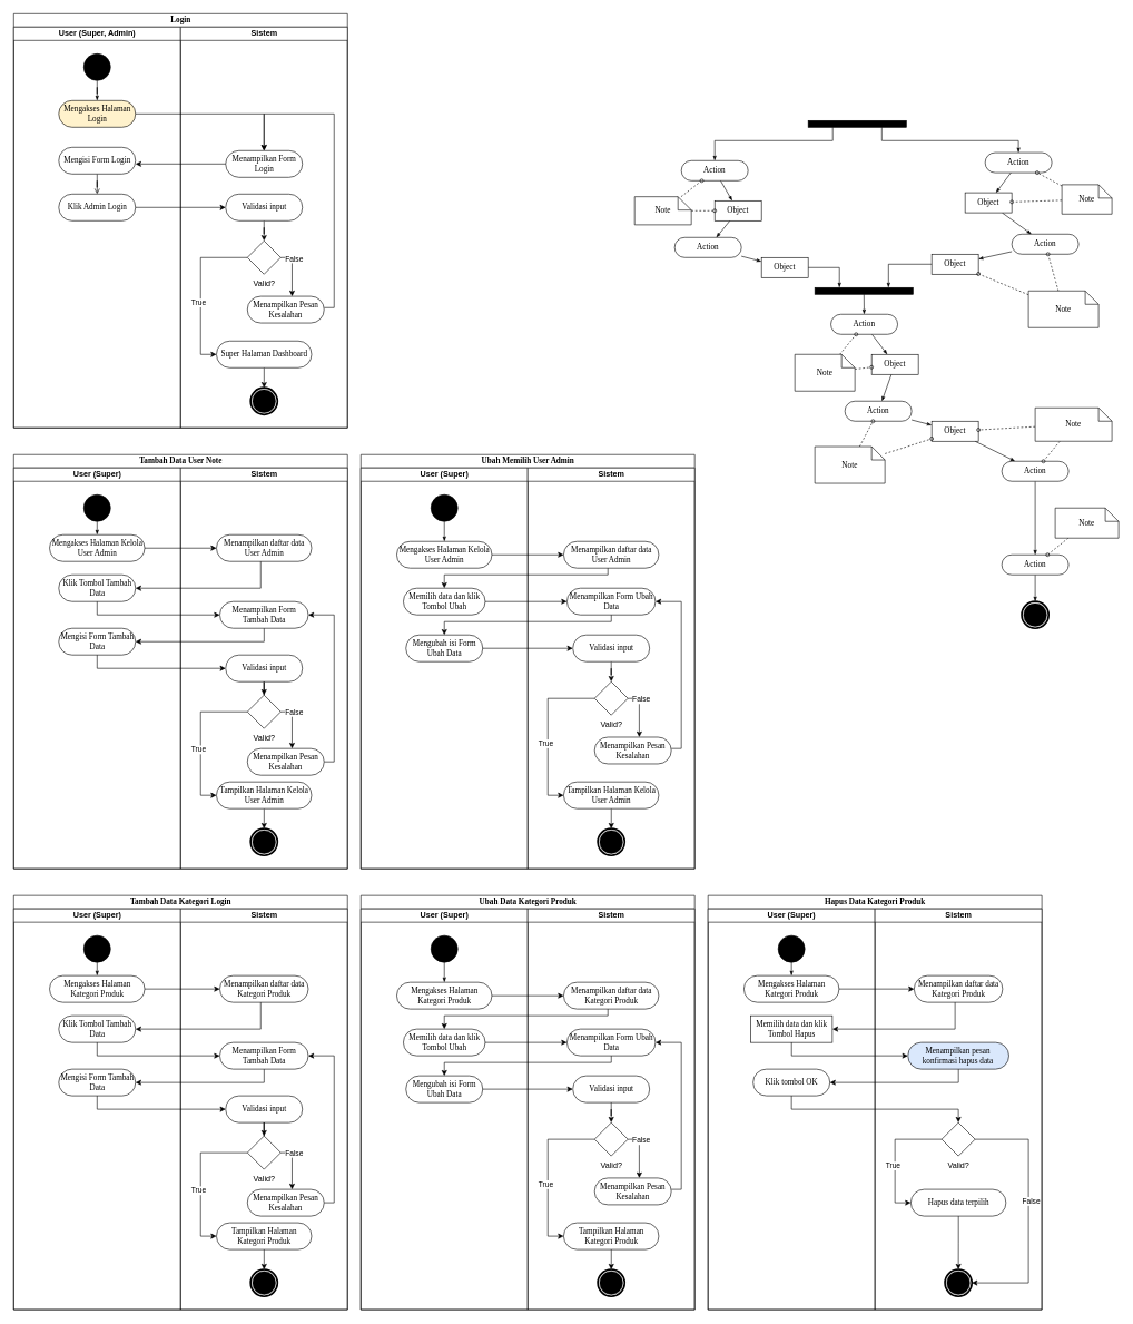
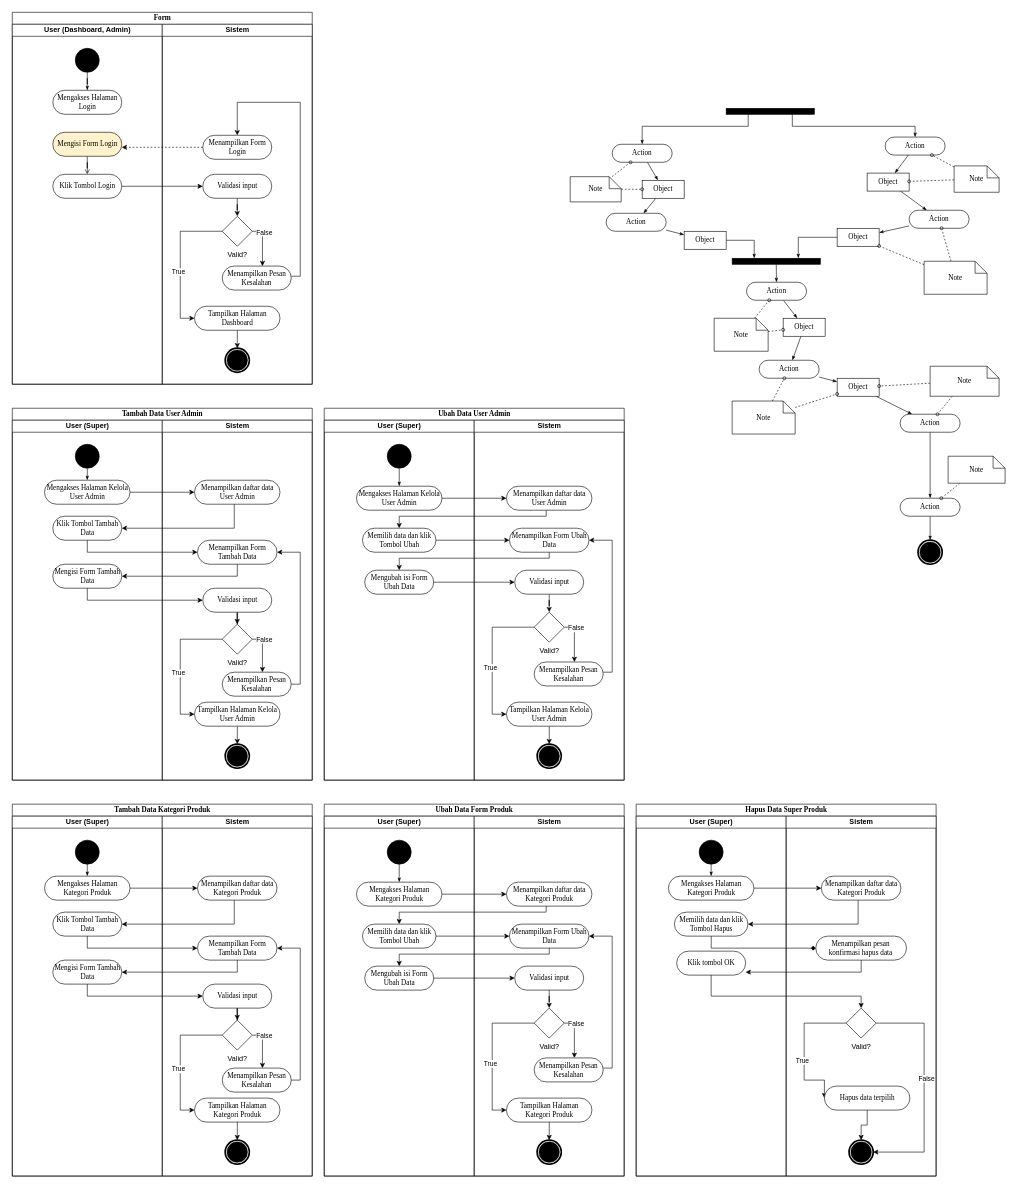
- <mxCell id="2" value="Login" style="swimlane;html=1;childLayout=stackLayout;startSize=20;rounded=0;shadow=0;comic=0;labelBackgroundColor=none;strokeWidth=1;fontFamily=Verdana;fontSize=12;align=center;" parent="1" vertex="1"><mxGeometry x="20" y="20" width="500" height="620" as="geometry"><mxRectangle x="40" y="20" width="70" height="30" as="alternateBounds" /></mxGeometry></mxCell>
+ <mxCell id="2" value="Form" style="swimlane;html=1;childLayout=stackLayout;startSize=20;rounded=0;shadow=0;comic=0;labelBackgroundColor=none;strokeWidth=1;fontFamily=Verdana;fontSize=12;align=center;" parent="1" vertex="1"><mxGeometry x="20" y="20" width="500" height="620" as="geometry"><mxRectangle x="40" y="20" width="70" height="30" as="alternateBounds" /></mxGeometry></mxCell>
- <mxCell id="3" value="User (Super, Admin)" style="swimlane;html=1;startSize=20;" parent="2" vertex="1"><mxGeometry y="20" width="250" height="600" as="geometry" /></mxCell>
+ <mxCell id="3" value="User (Dashboard, Admin)" style="swimlane;html=1;startSize=20;" parent="2" vertex="1"><mxGeometry y="20" width="250" height="600" as="geometry" /></mxCell>
- <mxCell id="5" value="Mengakses Halaman Login" style="rounded=1;whiteSpace=wrap;html=1;shadow=0;comic=0;labelBackgroundColor=none;strokeWidth=1;fontFamily=Verdana;fontSize=12;align=center;arcSize=50;fillColor=#fff2cc;" parent="3" vertex="1"><mxGeometry x="67.5" y="110" width="115" height="40" as="geometry" /></mxCell>
+ <mxCell id="5" value="Mengakses Halaman Login" style="rounded=1;whiteSpace=wrap;html=1;shadow=0;comic=0;labelBackgroundColor=none;strokeWidth=1;fontFamily=Verdana;fontSize=12;align=center;arcSize=50;" parent="3" vertex="1"><mxGeometry x="67.5" y="110" width="115" height="40" as="geometry" /></mxCell>
- <mxCell id="24" style="edgeStyle=orthogonalEdgeStyle;rounded=0;orthogonalLoop=1;jettySize=auto;html=1;" parent="2" source="5" target="11" edge="1"><mxGeometry relative="1" as="geometry"><mxPoint x="325" y="140" as="targetPoint" /></mxGeometry></mxCell>
- <mxCell id="8" value="Mengisi Form Login" style="rounded=1;whiteSpace=wrap;html=1;shadow=0;comic=0;labelBackgroundColor=none;strokeWidth=1;fontFamily=Verdana;fontSize=12;align=center;arcSize=50;" parent="3" vertex="1"><mxGeometry x="67.5" y="180" width="115" height="40" as="geometry" /></mxCell>
+ <mxCell id="8" value="Mengisi Form Login" style="rounded=1;whiteSpace=wrap;html=1;shadow=0;comic=0;labelBackgroundColor=none;strokeWidth=1;fontFamily=Verdana;fontSize=12;align=center;arcSize=50;fillColor=#fff2cc;" parent="3" vertex="1"><mxGeometry x="67.5" y="180" width="115" height="40" as="geometry" /></mxCell>
- <mxCell id="25" style="edgeStyle=orthogonalEdgeStyle;rounded=0;orthogonalLoop=1;jettySize=auto;html=1;" parent="2" source="11" target="8" edge="1"><mxGeometry relative="1" as="geometry"><mxPoint x="370.059" y="155" as="sourcePoint" /><Array as="points"><mxPoint x="370" y="220" /></Array></mxGeometry></mxCell>
+ <mxCell id="25" style="edgeStyle=orthogonalEdgeStyle;rounded=0;orthogonalLoop=1;jettySize=auto;html=1;dashed=1;" parent="2" source="11" target="8" edge="1"><mxGeometry relative="1" as="geometry"><mxPoint x="370.059" y="155" as="sourcePoint" /><Array as="points"><mxPoint x="370" y="220" /></Array></mxGeometry></mxCell>
- <mxCell id="9" value="Klik Admin Login" style="rounded=1;whiteSpace=wrap;html=1;shadow=0;comic=0;labelBackgroundColor=none;strokeWidth=1;fontFamily=Verdana;fontSize=12;align=center;arcSize=50;" parent="3" vertex="1"><mxGeometry x="67.5" y="250" width="115" height="40" as="geometry" /></mxCell>
+ <mxCell id="9" value="Klik Tombol Login" style="rounded=1;whiteSpace=wrap;html=1;shadow=0;comic=0;labelBackgroundColor=none;strokeWidth=1;fontFamily=Verdana;fontSize=12;align=center;arcSize=50;" parent="3" vertex="1"><mxGeometry x="67.5" y="250" width="115" height="40" as="geometry" /></mxCell>
- <mxCell id="22" value="Super Halaman Dashboard" style="rounded=1;whiteSpace=wrap;html=1;shadow=0;comic=0;labelBackgroundColor=none;strokeWidth=1;fontFamily=Verdana;fontSize=12;align=center;arcSize=50;" parent="10" vertex="1"><mxGeometry x="53.75" y="470" width="142.5" height="40" as="geometry" /></mxCell>
+ <mxCell id="22" value="Tampilkan Halaman Dashboard" style="rounded=1;whiteSpace=wrap;html=1;shadow=0;comic=0;labelBackgroundColor=none;strokeWidth=1;fontFamily=Verdana;fontSize=12;align=center;arcSize=50;" parent="10" vertex="1"><mxGeometry x="53.75" y="470" width="142.5" height="40" as="geometry" /></mxCell>
- <mxCell id="108" value="Tambah Data User Note" style="swimlane;html=1;childLayout=stackLayout;startSize=20;rounded=0;shadow=0;comic=0;labelBackgroundColor=none;strokeWidth=1;fontFamily=Verdana;fontSize=12;align=center;" parent="1" vertex="1"><mxGeometry x="20" y="680" width="500" height="620" as="geometry"><mxRectangle x="40" y="20" width="70" height="30" as="alternateBounds" /></mxGeometry></mxCell>
+ <mxCell id="108" value="Tambah Data User Admin" style="swimlane;html=1;childLayout=stackLayout;startSize=20;rounded=0;shadow=0;comic=0;labelBackgroundColor=none;strokeWidth=1;fontFamily=Verdana;fontSize=12;align=center;" parent="1" vertex="1"><mxGeometry x="20" y="680" width="500" height="620" as="geometry"><mxRectangle x="40" y="20" width="70" height="30" as="alternateBounds" /></mxGeometry></mxCell>
- <mxCell id="81" value="Ubah Memilih User Admin" style="swimlane;html=1;childLayout=stackLayout;startSize=20;rounded=0;shadow=0;comic=0;labelBackgroundColor=none;strokeWidth=1;fontFamily=Verdana;fontSize=12;align=center;" parent="1" vertex="1"><mxGeometry x="540" y="680" width="500" height="620" as="geometry"><mxRectangle x="40" y="20" width="70" height="30" as="alternateBounds" /></mxGeometry></mxCell>
+ <mxCell id="81" value="Ubah Data User Admin" style="swimlane;html=1;childLayout=stackLayout;startSize=20;rounded=0;shadow=0;comic=0;labelBackgroundColor=none;strokeWidth=1;fontFamily=Verdana;fontSize=12;align=center;" parent="1" vertex="1"><mxGeometry x="540" y="680" width="500" height="620" as="geometry"><mxRectangle x="40" y="20" width="70" height="30" as="alternateBounds" /></mxGeometry></mxCell>
- <mxCell id="162" value="Tambah Data Kategori Login" style="swimlane;html=1;childLayout=stackLayout;startSize=20;rounded=0;shadow=0;comic=0;labelBackgroundColor=none;strokeWidth=1;fontFamily=Verdana;fontSize=12;align=center;" vertex="1" parent="1"><mxGeometry x="20" y="1340" width="500" height="620" as="geometry"><mxRectangle x="40" y="20" width="70" height="30" as="alternateBounds" /></mxGeometry></mxCell>
+ <mxCell id="162" value="Tambah Data Kategori Produk" style="swimlane;html=1;childLayout=stackLayout;startSize=20;rounded=0;shadow=0;comic=0;labelBackgroundColor=none;strokeWidth=1;fontFamily=Verdana;fontSize=12;align=center;" vertex="1" parent="1"><mxGeometry x="20" y="1340" width="500" height="620" as="geometry"><mxRectangle x="40" y="20" width="70" height="30" as="alternateBounds" /></mxGeometry></mxCell>
- <mxCell id="135" value="Ubah Data Kategori Produk" style="swimlane;html=1;childLayout=stackLayout;startSize=20;rounded=0;shadow=0;comic=0;labelBackgroundColor=none;strokeWidth=1;fontFamily=Verdana;fontSize=12;align=center;" vertex="1" parent="1"><mxGeometry x="540" y="1340" width="500" height="620" as="geometry"><mxRectangle x="40" y="20" width="70" height="30" as="alternateBounds" /></mxGeometry></mxCell>
+ <mxCell id="135" value="Ubah Data Form Produk" style="swimlane;html=1;childLayout=stackLayout;startSize=20;rounded=0;shadow=0;comic=0;labelBackgroundColor=none;strokeWidth=1;fontFamily=Verdana;fontSize=12;align=center;" vertex="1" parent="1"><mxGeometry x="540" y="1340" width="500" height="620" as="geometry"><mxRectangle x="40" y="20" width="70" height="30" as="alternateBounds" /></mxGeometry></mxCell>
- <mxCell id="189" value="Hapus Data Kategori Produk" style="swimlane;html=1;childLayout=stackLayout;startSize=20;rounded=0;shadow=0;comic=0;labelBackgroundColor=none;strokeWidth=1;fontFamily=Verdana;fontSize=12;align=center;" vertex="1" parent="1"><mxGeometry x="1060" y="1340" width="500" height="620" as="geometry"><mxRectangle x="40" y="20" width="70" height="30" as="alternateBounds" /></mxGeometry></mxCell>
+ <mxCell id="189" value="Hapus Data Super Produk" style="swimlane;html=1;childLayout=stackLayout;startSize=20;rounded=0;shadow=0;comic=0;labelBackgroundColor=none;strokeWidth=1;fontFamily=Verdana;fontSize=12;align=center;" vertex="1" parent="1"><mxGeometry x="1060" y="1340" width="500" height="620" as="geometry"><mxRectangle x="40" y="20" width="70" height="30" as="alternateBounds" /></mxGeometry></mxCell>
- <mxCell id="194" value="Memilih data dan klik Tombol Hapus" style="whiteSpace=wrap;html=1;shadow=0;comic=0;labelBackgroundColor=none;strokeWidth=1;fontFamily=Verdana;fontSize=12;align=center;arcSize=50;rounded=0;" vertex="1" parent="190"><mxGeometry x="63.75" y="160" width="122.5" height="40" as="geometry" /></mxCell>
+ <mxCell id="194" value="Memilih data dan klik Tombol Hapus" style="rounded=1;whiteSpace=wrap;html=1;shadow=0;comic=0;labelBackgroundColor=none;strokeWidth=1;fontFamily=Verdana;fontSize=12;align=center;arcSize=50;" vertex="1" parent="190"><mxGeometry x="63.75" y="160" width="122.5" height="40" as="geometry" /></mxCell>
- <mxCell id="209" style="edgeStyle=orthogonalEdgeStyle;rounded=0;orthogonalLoop=1;jettySize=auto;html=1;" edge="1" parent="189" source="194" target="198"><mxGeometry relative="1" as="geometry"><Array as="points"><mxPoint x="125" y="240" /></Array></mxGeometry></mxCell>
+ <mxCell id="209" style="edgeStyle=orthogonalEdgeStyle;rounded=0;orthogonalLoop=1;jettySize=auto;html=1;endArrow=diamond;" edge="1" parent="189" source="194" target="198"><mxGeometry relative="1" as="geometry"><Array as="points"><mxPoint x="125" y="240" /></Array></mxGeometry></mxCell>
- <mxCell id="198" value="Menampilkan pesan konfirmasi hapus data" style="rounded=1;whiteSpace=wrap;html=1;shadow=0;comic=0;labelBackgroundColor=none;strokeWidth=1;fontFamily=Verdana;fontSize=12;align=center;arcSize=50;fillColor=#dae8fc;" vertex="1" parent="196"><mxGeometry x="49.38" y="200" width="151.25" height="40" as="geometry" /></mxCell>
+ <mxCell id="198" value="Menampilkan pesan konfirmasi hapus data" style="rounded=1;whiteSpace=wrap;html=1;shadow=0;comic=0;labelBackgroundColor=none;strokeWidth=1;fontFamily=Verdana;fontSize=12;align=center;arcSize=50;" vertex="1" parent="196"><mxGeometry x="49.38" y="200" width="151.25" height="40" as="geometry" /></mxCell>
- <mxCell id="195" value="Klik tombol OK" style="rounded=1;whiteSpace=wrap;html=1;shadow=0;comic=0;labelBackgroundColor=none;strokeWidth=1;fontFamily=Verdana;fontSize=12;align=center;arcSize=50;" vertex="1" parent="190"><mxGeometry x="67.5" y="240" width="115" height="40" as="geometry" /></mxCell>
+ <mxCell id="195" value="Klik tombol OK" style="rounded=1;whiteSpace=wrap;html=1;shadow=0;comic=0;labelBackgroundColor=none;strokeWidth=1;fontFamily=Verdana;fontSize=12;align=center;arcSize=50;" vertex="1" parent="190"><mxGeometry x="67.5" y="225" width="115" height="40" as="geometry" /></mxCell>
- <mxCell id="205" value="Hapus data terpilih" style="rounded=1;whiteSpace=wrap;html=1;shadow=0;comic=0;labelBackgroundColor=none;strokeWidth=1;fontFamily=Verdana;fontSize=12;align=center;arcSize=50;" vertex="1" parent="196"><mxGeometry x="53.75" y="420" width="142.5" height="40" as="geometry" /></mxCell>
+ <mxCell id="205" value="Hapus data terpilih" style="rounded=1;whiteSpace=wrap;html=1;shadow=0;comic=0;labelBackgroundColor=none;strokeWidth=1;fontFamily=Verdana;fontSize=12;align=center;arcSize=50;" vertex="1" parent="196"><mxGeometry x="63.75" y="450" width="142.5" height="40" as="geometry" /></mxCell>
